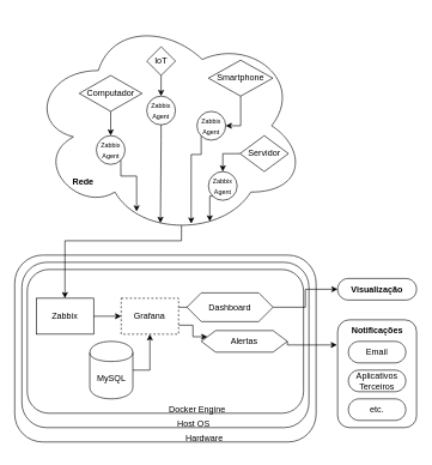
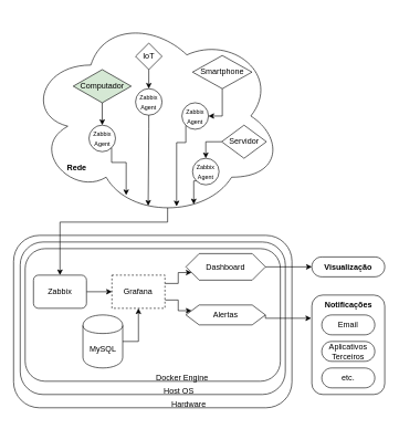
- <mxCell id="31" value="Computador" style="rhombus;whiteSpace=wrap;html=1;shadow=0;" parent="1" vertex="1"><mxGeometry x="110" y="104" width="87.5" height="50" as="geometry" /></mxCell>
+ <mxCell id="31" value="Computador" style="rhombus;whiteSpace=wrap;html=1;shadow=0;fillColor=#d5e8d4;" parent="1" vertex="1"><mxGeometry x="110" y="104" width="87.5" height="50" as="geometry" /></mxCell>
- <mxCell id="14" value="&lt;div&gt;Dashboard&lt;/div&gt;" style="shape=hexagon;perimeter=hexagonPerimeter2;whiteSpace=wrap;html=1;fixedSize=1;shadow=0;" parent="1" vertex="1"><mxGeometry x="260" y="406.5" width="120" height="40" as="geometry" /></mxCell>
+ <mxCell id="14" value="&lt;div&gt;Dashboard&lt;/div&gt;" style="shape=hexagon;perimeter=hexagonPerimeter2;whiteSpace=wrap;html=1;fixedSize=1;shadow=0;" parent="1" vertex="1"><mxGeometry x="280" y="381.5" width="120" height="40" as="geometry" /></mxCell>
- <mxCell id="8" value="&lt;div&gt;Zabbix&lt;/div&gt;" style="html=1;whiteSpace=wrap;shadow=0;" parent="1" vertex="1"><mxGeometry x="50" y="414" width="80" height="50" as="geometry" /></mxCell>
+ <mxCell id="8" value="&lt;div&gt;Zabbix&lt;/div&gt;" style="html=1;whiteSpace=wrap;shadow=0;rounded=1;" parent="1" vertex="1"><mxGeometry x="50" y="414" width="80" height="50" as="geometry" /></mxCell>
